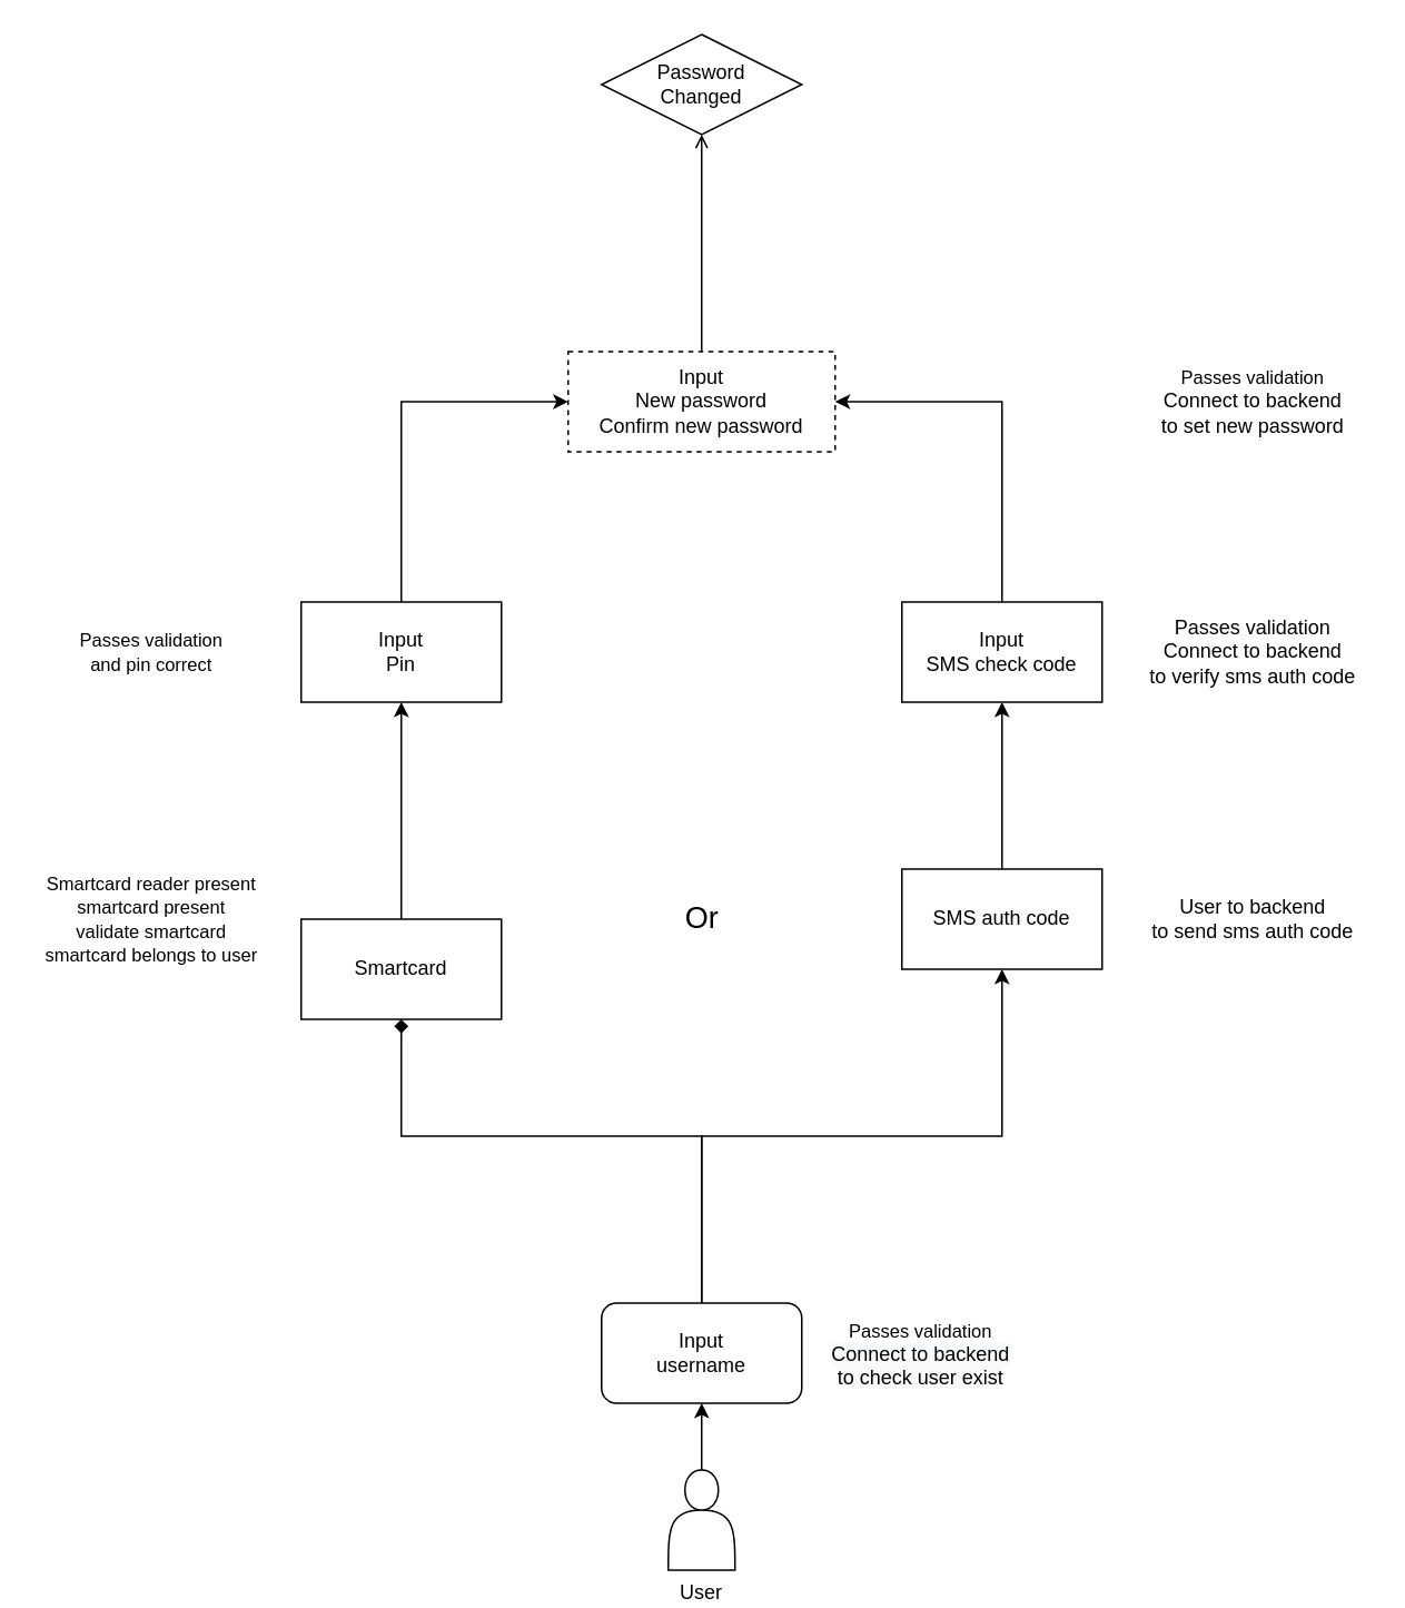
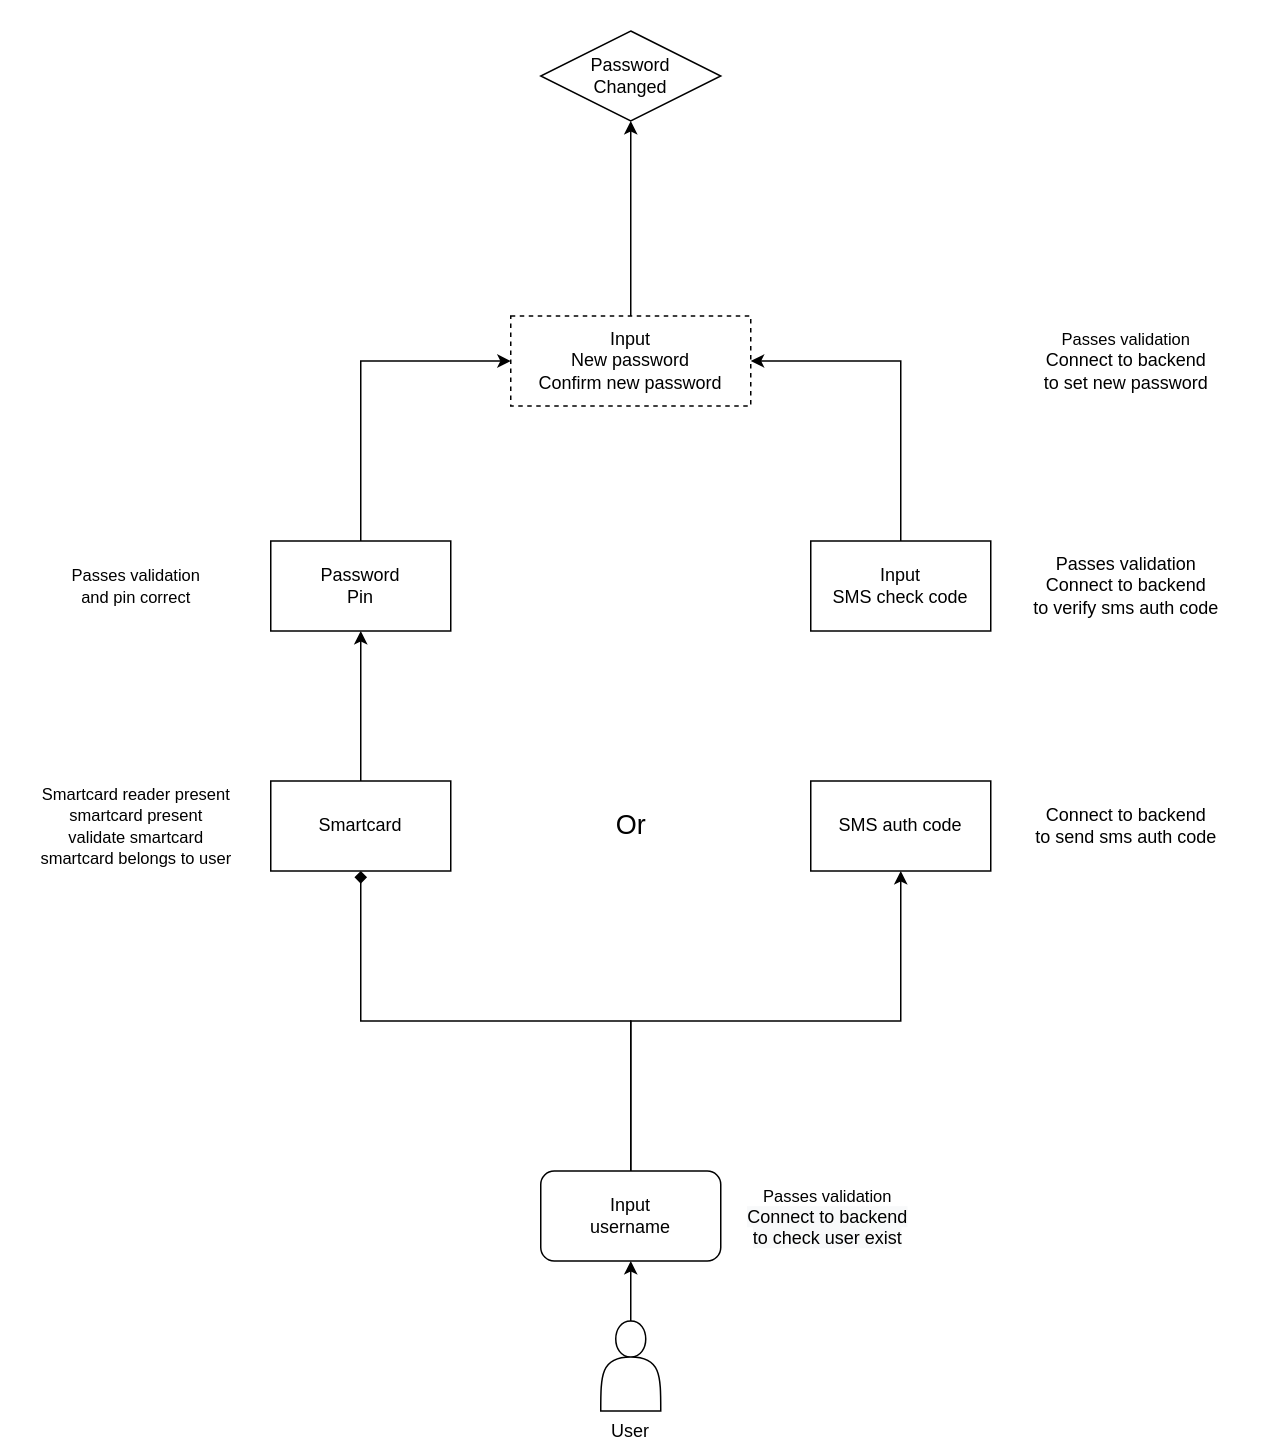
- <mxCell id="16" value="" style="edgeStyle=orthogonalEdgeStyle;rounded=0;orthogonalLoop=1;jettySize=auto;html=1;entryX=0.5;entryY=1;entryDx=0;entryDy=0;endArrow=open;" parent="1" source="17" target="13" edge="1"><mxGeometry relative="1" as="geometry" /></mxCell>
+ <mxCell id="16" value="" style="edgeStyle=orthogonalEdgeStyle;rounded=0;orthogonalLoop=1;jettySize=auto;html=1;entryX=0.5;entryY=1;entryDx=0;entryDy=0;" parent="1" source="17" target="13" edge="1"><mxGeometry relative="1" as="geometry" /></mxCell>
- <mxCell id="19" value="Input&lt;br&gt;Pin" style="rounded=0;whiteSpace=wrap;html=1;" parent="1" vertex="1"><mxGeometry x="180" y="360" width="120" height="60" as="geometry" /></mxCell>
+ <mxCell id="19" value="Password&lt;br&gt;Pin" style="rounded=0;whiteSpace=wrap;html=1;" parent="1" vertex="1"><mxGeometry x="180" y="360" width="120" height="60" as="geometry" /></mxCell>
- <mxCell id="4" style="edgeStyle=orthogonalEdgeStyle;rounded=0;orthogonalLoop=1;jettySize=auto;html=1;entryX=0.5;entryY=1;entryDx=0;entryDy=0;" parent="1" source="5" target="15" edge="1"><mxGeometry relative="1" as="geometry" /></mxCell>
- <mxCell id="21" value="User to backend&lt;br&gt;to send sms auth code" style="text;html=1;align=center;verticalAlign=middle;resizable=0;points=[];autosize=1;" parent="1" vertex="1"><mxGeometry x="680" y="535" width="140" height="30" as="geometry" /></mxCell>
+ <mxCell id="21" value="Connect to backend&lt;br&gt;to send sms auth code" style="text;html=1;align=center;verticalAlign=middle;resizable=0;points=[];autosize=1;" parent="1" vertex="1"><mxGeometry x="680" y="535" width="140" height="30" as="geometry" /></mxCell>
- <mxCell id="3" value="Smartcard" style="rounded=0;whiteSpace=wrap;html=1;" parent="1" vertex="1"><mxGeometry x="180" y="550" width="120" height="60" as="geometry" /></mxCell>
+ <mxCell id="3" value="Smartcard" style="rounded=0;whiteSpace=wrap;html=1;" parent="1" vertex="1"><mxGeometry x="180" y="520" width="120" height="60" as="geometry" /></mxCell>
